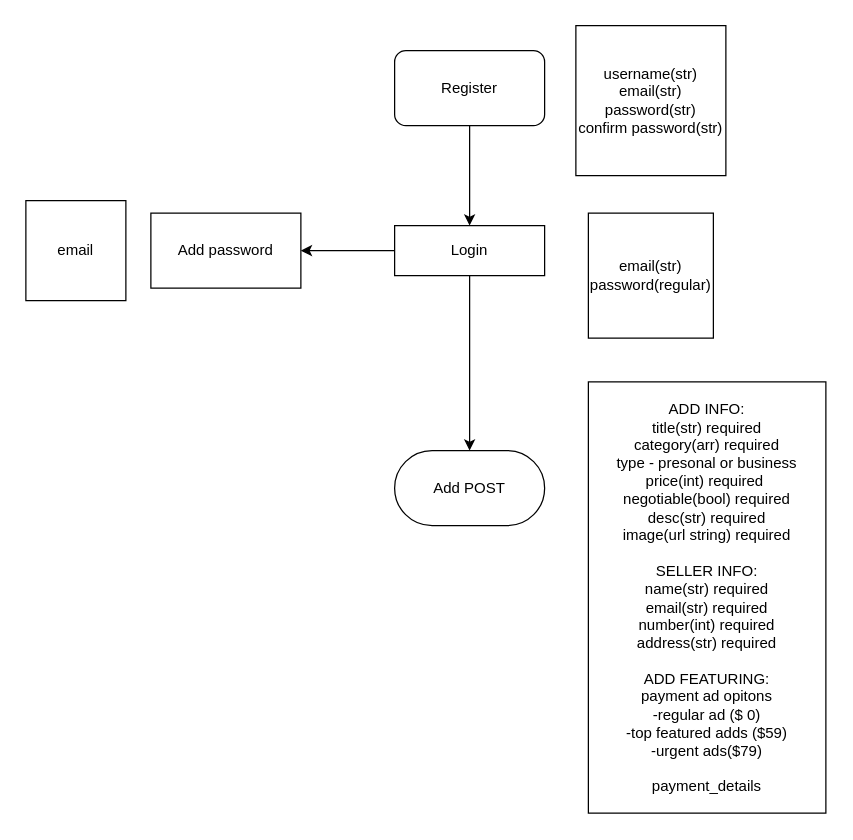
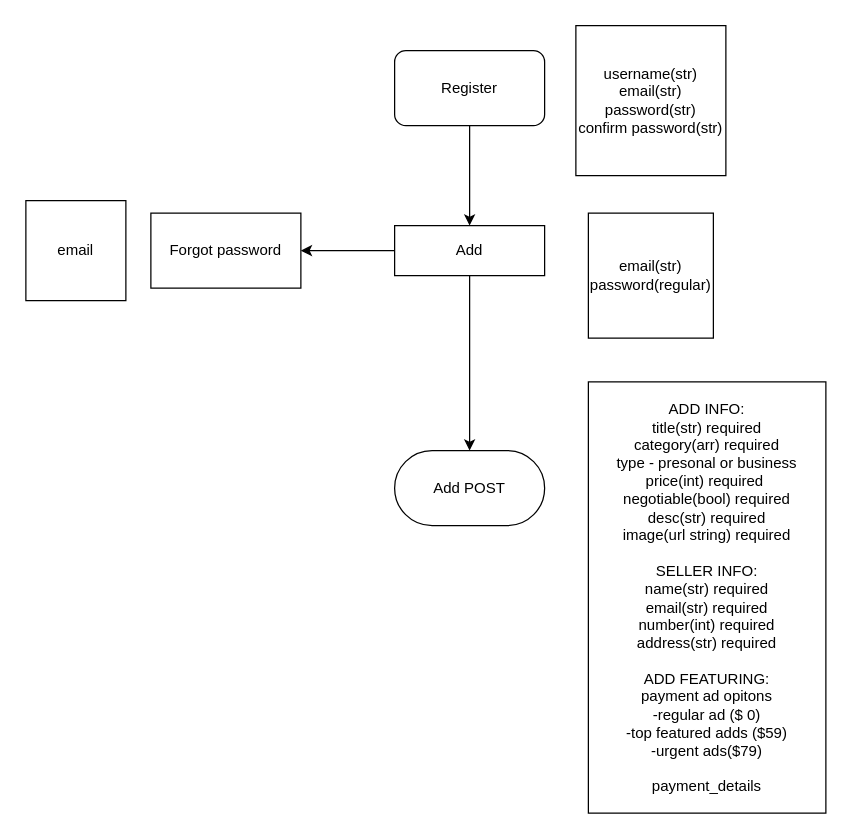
- <mxCell id="11" value="Add password" style="rounded=0;whiteSpace=wrap;html=1;" vertex="1" parent="1"><mxGeometry x="120" y="170" width="120" height="60" as="geometry" /></mxCell>
+ <mxCell id="11" value="Forgot password" style="rounded=0;whiteSpace=wrap;html=1;" vertex="1" parent="1"><mxGeometry x="120" y="170" width="120" height="60" as="geometry" /></mxCell>
- <mxCell id="6" value="Login" style="rounded=0;whiteSpace=wrap;html=1;" vertex="1" parent="1"><mxGeometry x="315" y="180" width="120" height="40" as="geometry" /></mxCell>
+ <mxCell id="6" value="Add" style="rounded=0;whiteSpace=wrap;html=1;" vertex="1" parent="1"><mxGeometry x="315" y="180" width="120" height="40" as="geometry" /></mxCell>
